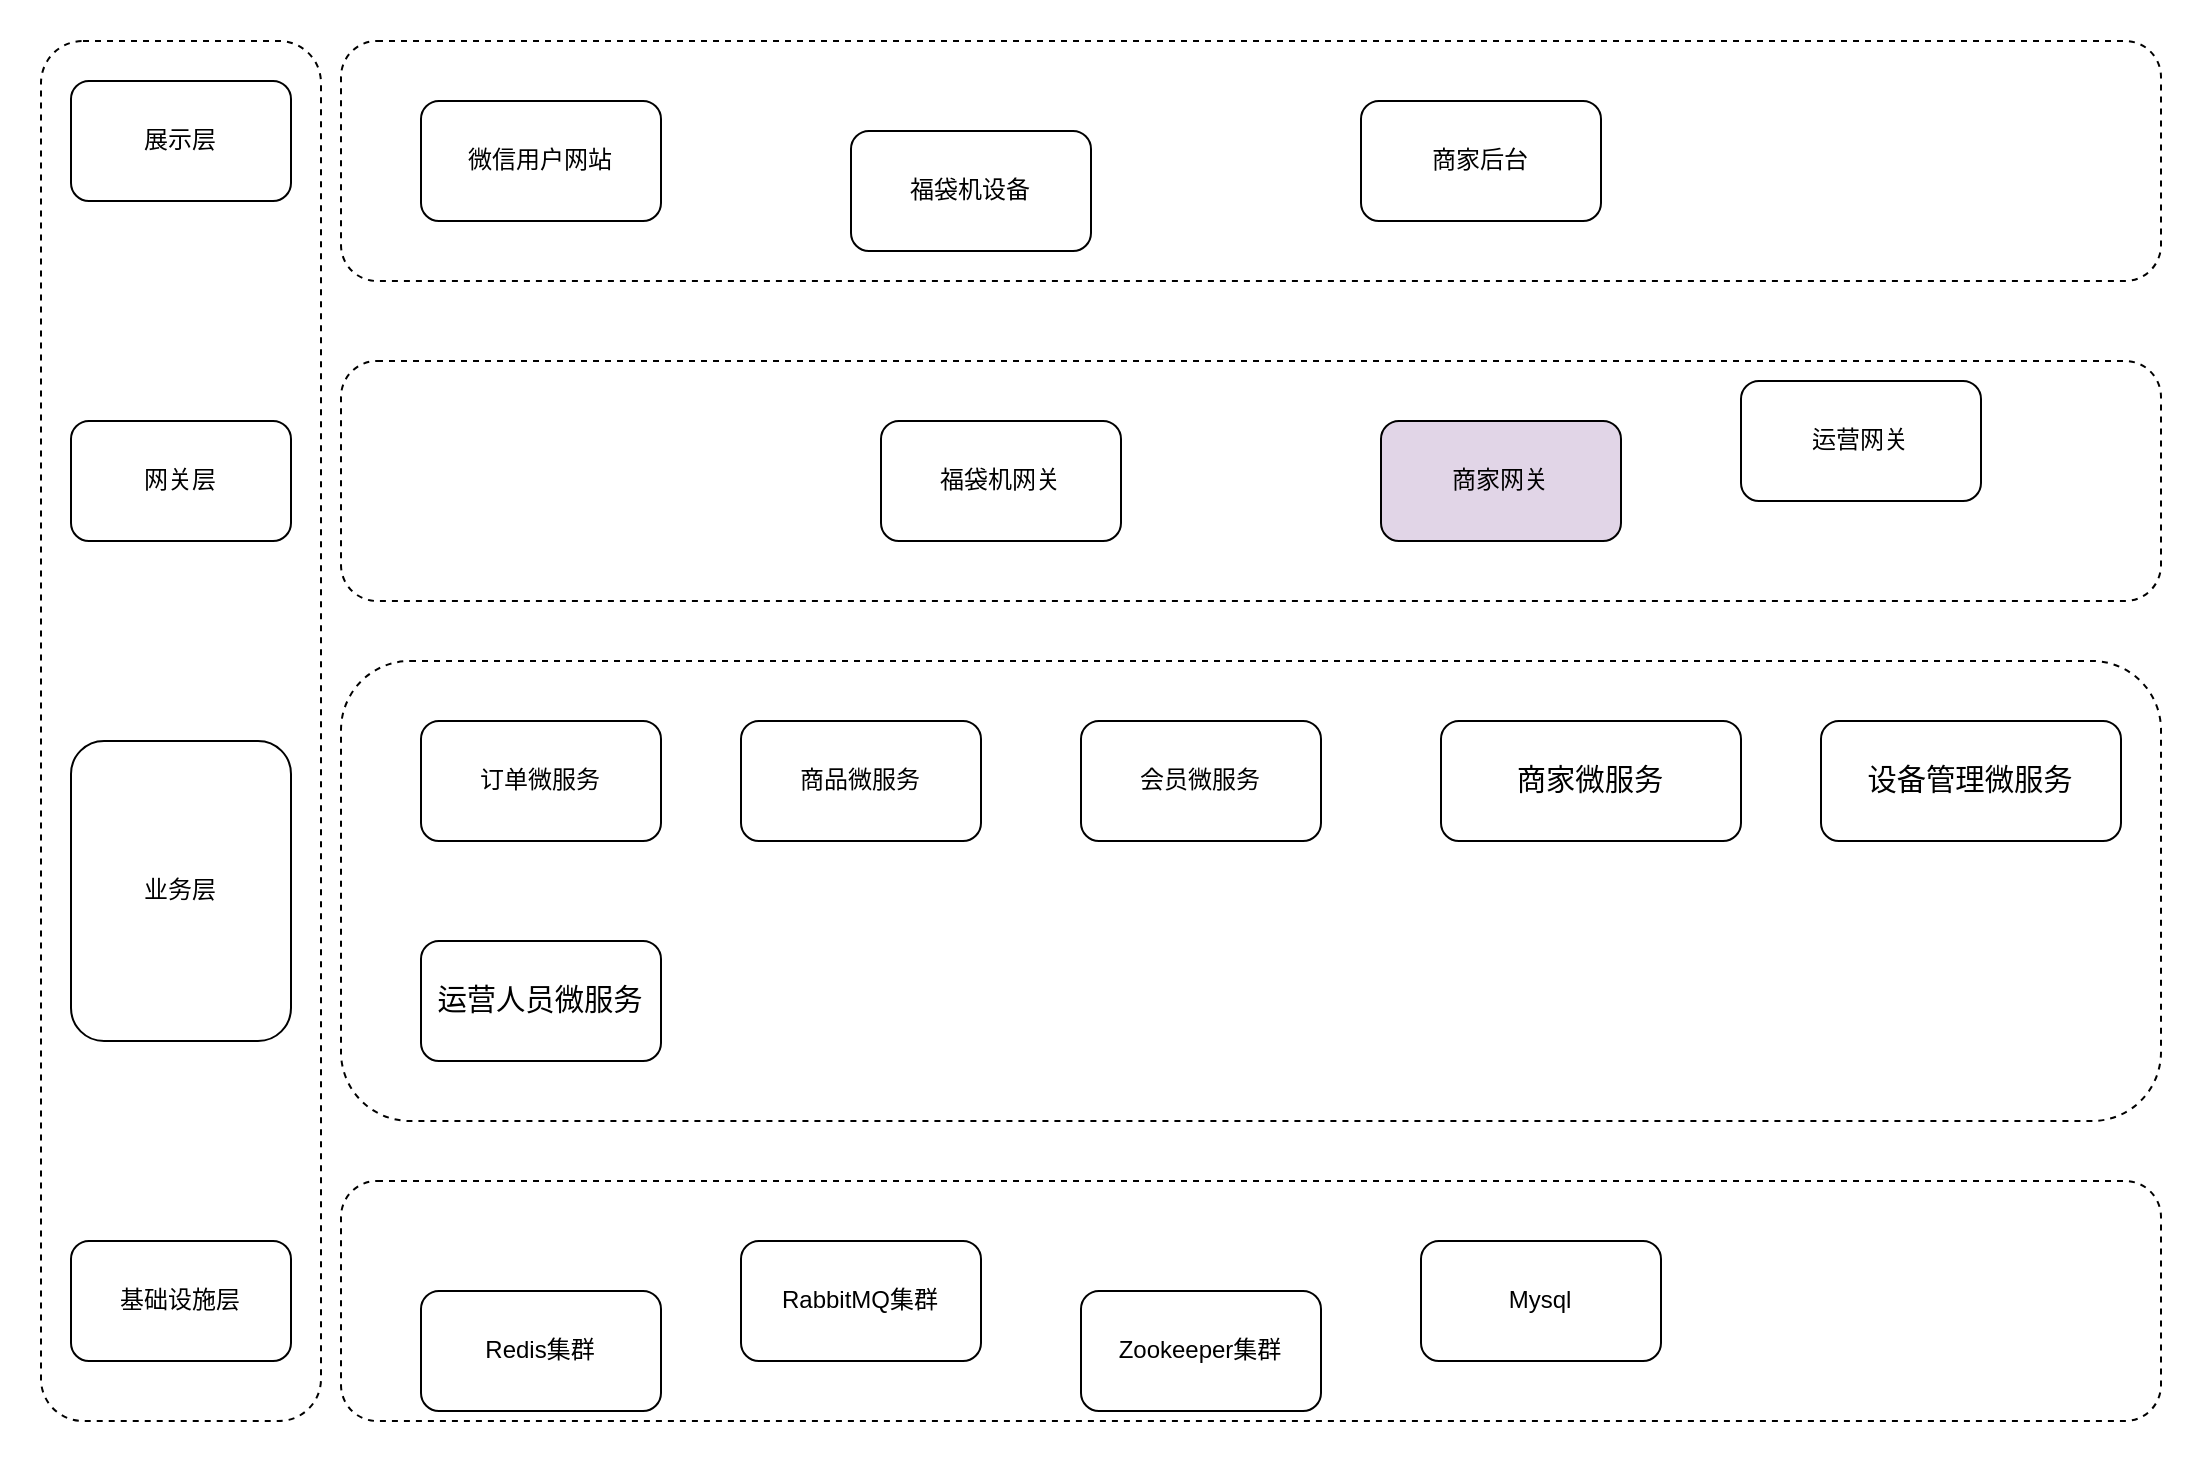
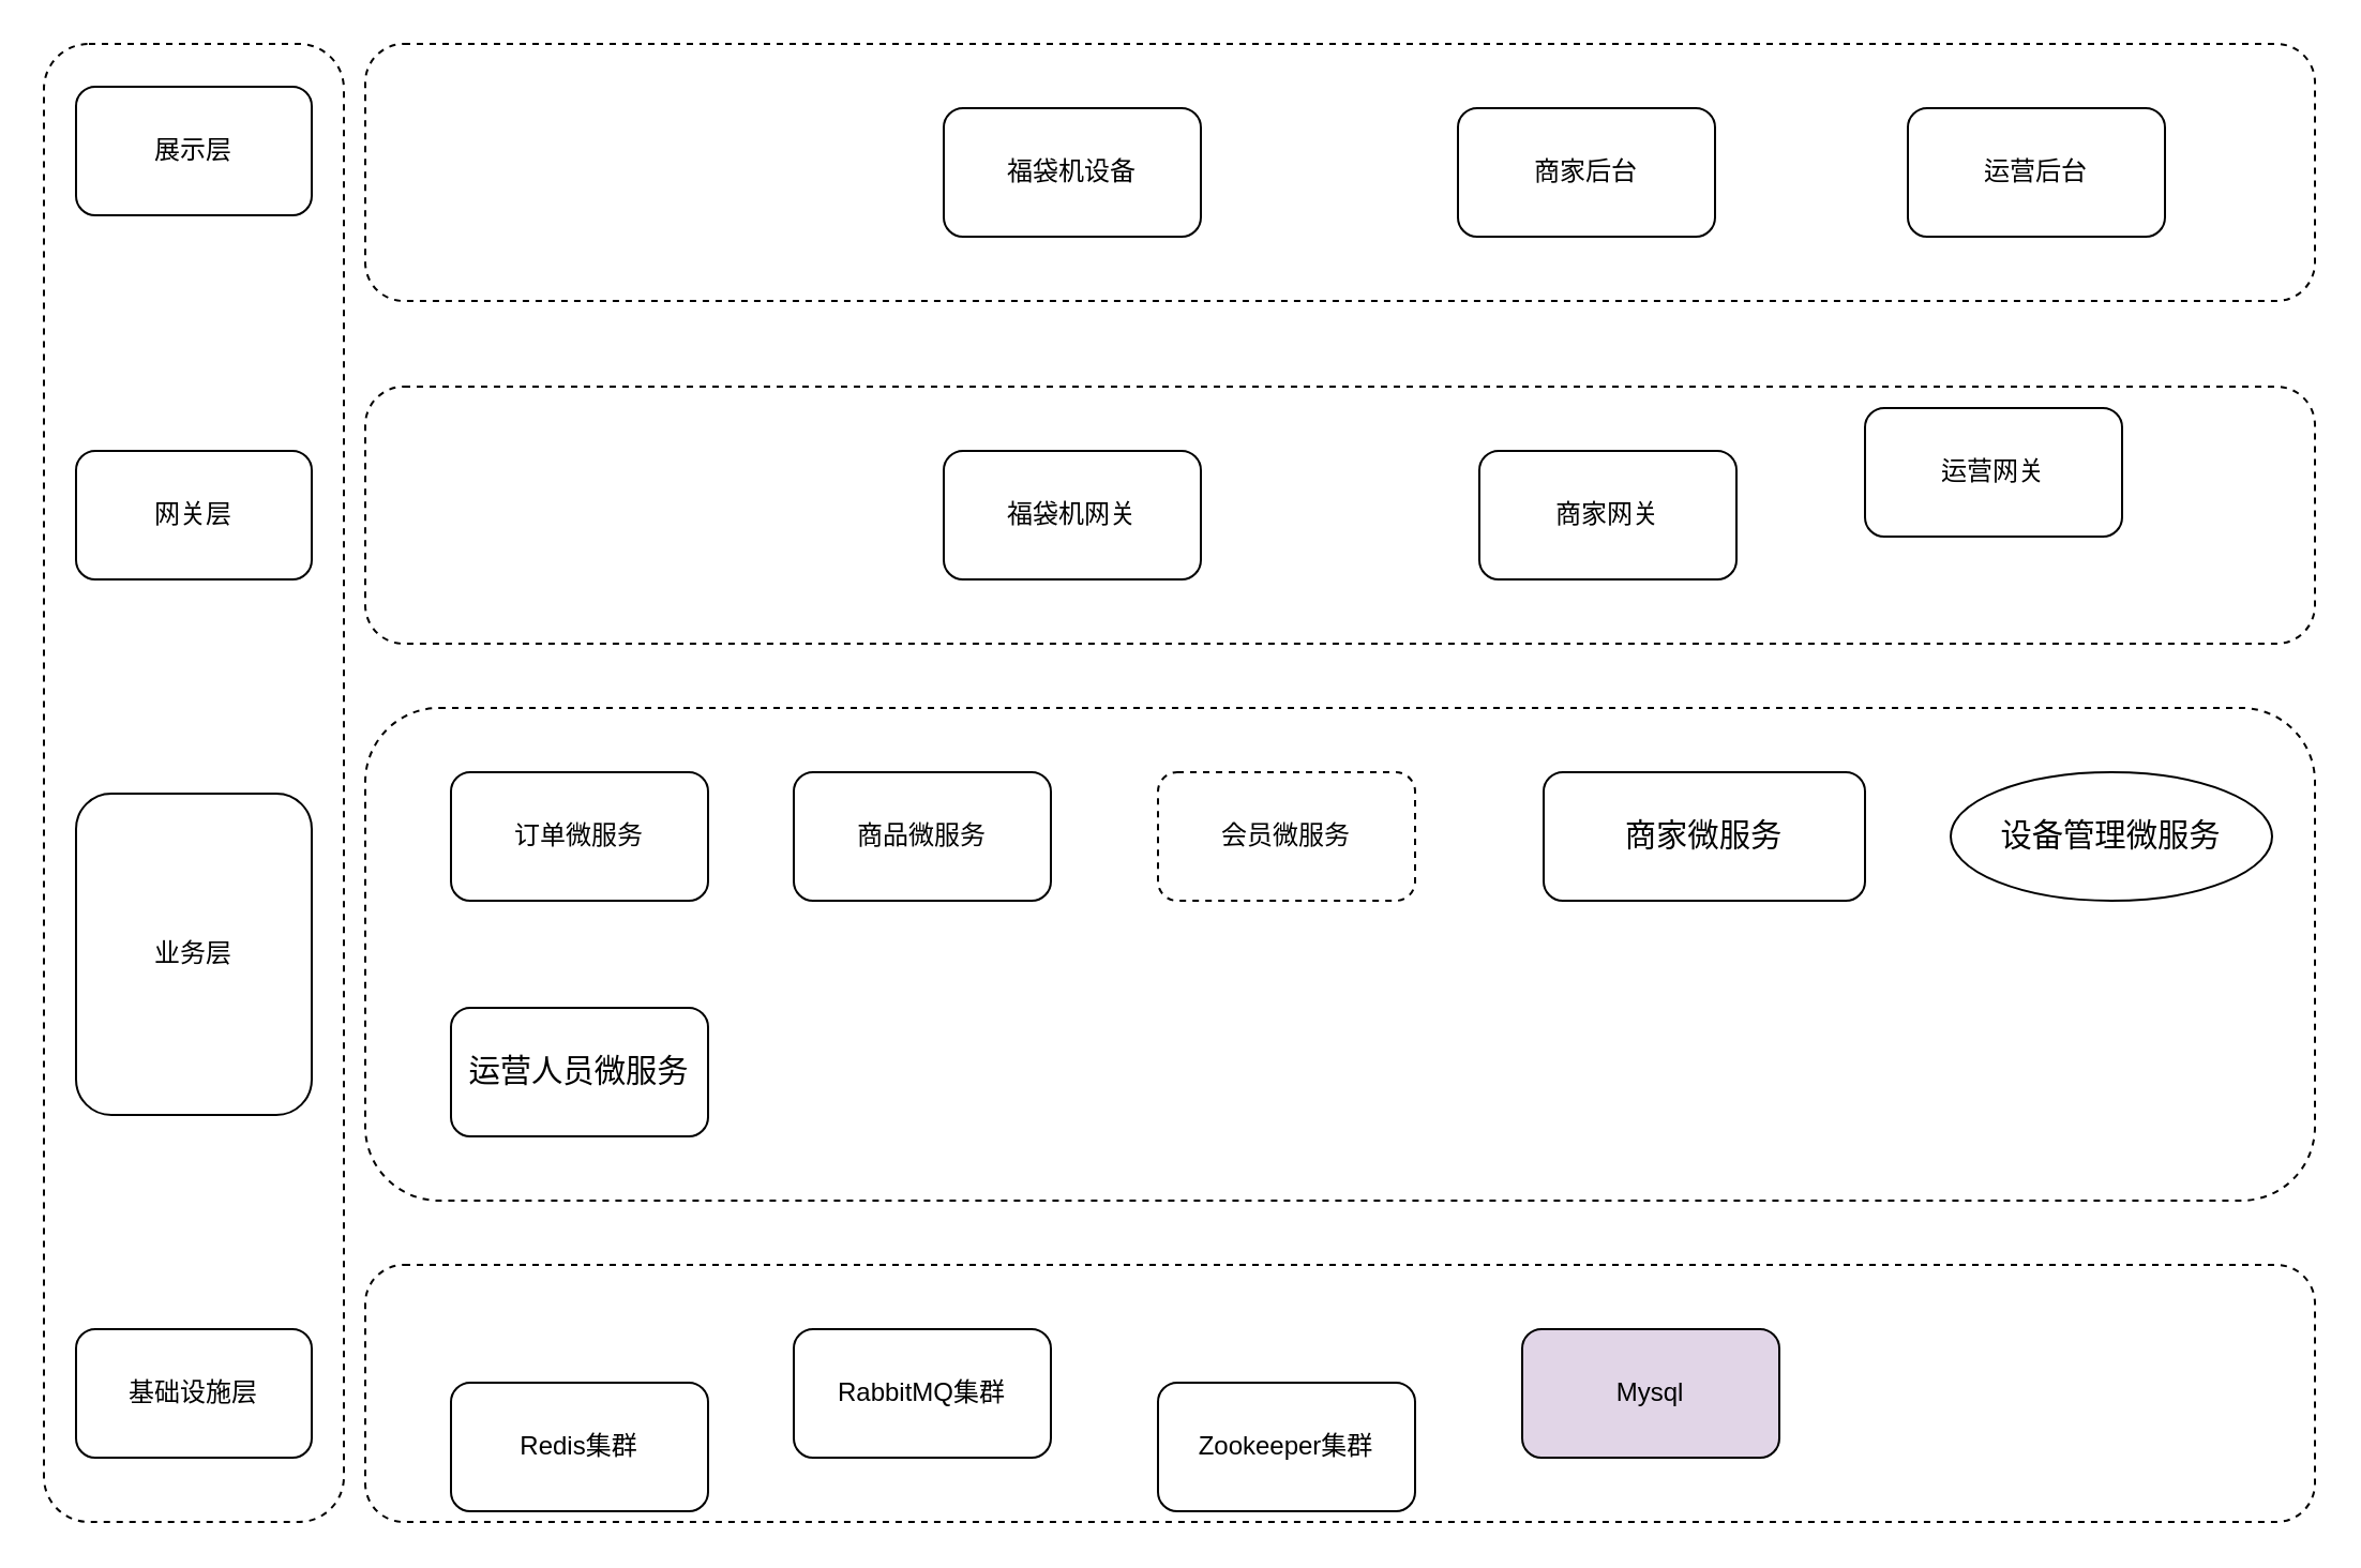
- <mxCell id="10" value="微信用户网站" style="rounded=1;whiteSpace=wrap;html=1;" vertex="1" parent="1"><mxGeometry x="210" y="50" width="120" height="60" as="geometry" /></mxCell>
+ <mxCell id="13" value="运营后台" style="rounded=1;whiteSpace=wrap;html=1;" vertex="1" parent="1"><mxGeometry x="890" y="50" width="120" height="60" as="geometry" /></mxCell>
- <mxCell id="11" value="福袋机设备" style="rounded=1;whiteSpace=wrap;html=1;" vertex="1" parent="1"><mxGeometry x="425" y="65" width="120" height="60" as="geometry" /></mxCell>
+ <mxCell id="11" value="福袋机设备" style="rounded=1;whiteSpace=wrap;html=1;" vertex="1" parent="1"><mxGeometry x="440" y="50" width="120" height="60" as="geometry" /></mxCell>
- <mxCell id="16" value="商家网关" style="rounded=1;whiteSpace=wrap;html=1;fillColor=#e1d5e7;" vertex="1" parent="1"><mxGeometry x="690" y="210" width="120" height="60" as="geometry" /></mxCell>
+ <mxCell id="16" value="商家网关" style="rounded=1;whiteSpace=wrap;html=1;" vertex="1" parent="1"><mxGeometry x="690" y="210" width="120" height="60" as="geometry" /></mxCell>
- <mxCell id="19" value="会员微服务" style="rounded=1;whiteSpace=wrap;html=1;" vertex="1" parent="1"><mxGeometry x="540" y="360" width="120" height="60" as="geometry" /></mxCell>
+ <mxCell id="19" value="会员微服务" style="rounded=1;whiteSpace=wrap;html=1;dashed=1;" vertex="1" parent="1"><mxGeometry x="540" y="360" width="120" height="60" as="geometry" /></mxCell>
- <mxCell id="21" value="&lt;div style=&quot;text-align: left&quot;&gt;&lt;span style=&quot;font-size: 14.667px&quot;&gt;设备管理微服务&lt;/span&gt;&lt;/div&gt;" style="rounded=1;whiteSpace=wrap;html=1;" vertex="1" parent="1"><mxGeometry x="910" y="360" width="150" height="60" as="geometry" /></mxCell>
+ <mxCell id="21" value="&lt;div style=&quot;text-align: left&quot;&gt;&lt;span style=&quot;font-size: 14.667px&quot;&gt;设备管理微服务&lt;/span&gt;&lt;/div&gt;" style="ellipse;whiteSpace=wrap;html=1;" vertex="1" parent="1"><mxGeometry x="910" y="360" width="150" height="60" as="geometry" /></mxCell>
- <mxCell id="26" value="Mysql" style="rounded=1;whiteSpace=wrap;html=1;" vertex="1" parent="1"><mxGeometry x="710" y="620" width="120" height="60" as="geometry" /></mxCell>
+ <mxCell id="26" value="Mysql" style="rounded=1;whiteSpace=wrap;html=1;fillColor=#e1d5e7;" vertex="1" parent="1"><mxGeometry x="710" y="620" width="120" height="60" as="geometry" /></mxCell>
